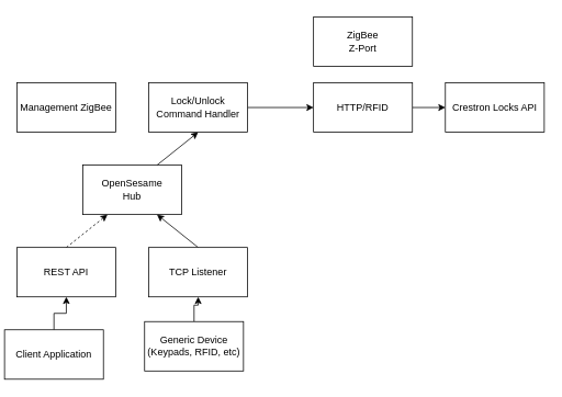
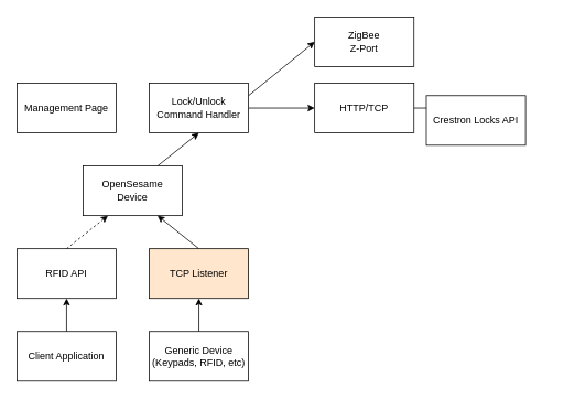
+ <mxCell id="14" style="rounded=0;orthogonalLoop=1;jettySize=auto;html=1;exitX=1;exitY=0.25;exitDx=0;exitDy=0;entryX=0;entryY=0.5;entryDx=0;entryDy=0;" edge="1" parent="1" source="15" target="16"><mxGeometry relative="1" as="geometry" /></mxCell>
- <mxCell id="6" value="Management ZigBee" style="rounded=0;whiteSpace=wrap;html=1;" vertex="1" parent="1"><mxGeometry x="20" y="100" width="120" height="60" as="geometry" /></mxCell>
+ <mxCell id="6" value="Management Page" style="rounded=0;whiteSpace=wrap;html=1;" vertex="1" parent="1"><mxGeometry x="20" y="100" width="120" height="60" as="geometry" /></mxCell>
- <mxCell id="18" value="HTTP/RFID" style="rounded=0;whiteSpace=wrap;html=1;" vertex="1" parent="1"><mxGeometry x="380" y="100" width="120" height="60" as="geometry" /></mxCell>
+ <mxCell id="18" value="HTTP/TCP" style="rounded=0;whiteSpace=wrap;html=1;" vertex="1" parent="1"><mxGeometry x="380" y="100" width="120" height="60" as="geometry" /></mxCell>
- <mxCell id="19" value="Crestron Locks API" style="rounded=0;whiteSpace=wrap;html=1;" vertex="1" parent="1"><mxGeometry x="540" y="100" width="120" height="60" as="geometry" /></mxCell>
+ <mxCell id="19" value="Crestron Locks API" style="rounded=0;whiteSpace=wrap;html=1;" vertex="1" parent="1"><mxGeometry x="515" y="115" width="120" height="60" as="geometry" /></mxCell>
- <mxCell id="3" value="OpenSesame&lt;div&gt;Hub&lt;/div&gt;" style="rounded=0;whiteSpace=wrap;html=1;" vertex="1" parent="1"><mxGeometry x="100" y="200" width="120" height="60" as="geometry" /></mxCell>
+ <mxCell id="3" value="OpenSesame&lt;div&gt;Device&lt;/div&gt;" style="rounded=0;whiteSpace=wrap;html=1;" vertex="1" parent="1"><mxGeometry x="100" y="200" width="120" height="60" as="geometry" /></mxCell>
- <mxCell id="10" value="REST API" style="rounded=0;whiteSpace=wrap;html=1;" vertex="1" parent="1"><mxGeometry x="20" y="300" width="120" height="60" as="geometry" /></mxCell>
+ <mxCell id="10" value="RFID API" style="rounded=0;whiteSpace=wrap;html=1;" vertex="1" parent="1"><mxGeometry x="20" y="300" width="120" height="60" as="geometry" /></mxCell>
- <mxCell id="8" value="TCP Listener" style="rounded=0;whiteSpace=wrap;html=1;" vertex="1" parent="1"><mxGeometry x="180" y="300" width="120" height="60" as="geometry" /></mxCell>
+ <mxCell id="8" value="TCP Listener" style="rounded=0;whiteSpace=wrap;html=1;fillColor=#ffe6cc;" vertex="1" parent="1"><mxGeometry x="180" y="300" width="120" height="60" as="geometry" /></mxCell>
- <mxCell id="12" value="Generic Device (Keypads, RFID, etc)" style="rounded=0;whiteSpace=wrap;html=1;" vertex="1" parent="1"><mxGeometry x="175" y="390" width="120" height="60" as="geometry" /></mxCell>
+ <mxCell id="12" value="Generic Device (Keypads, RFID, etc)" style="rounded=0;whiteSpace=wrap;html=1;" vertex="1" parent="1"><mxGeometry x="180" y="400" width="120" height="60" as="geometry" /></mxCell>
- <mxCell id="5" value="Client Application" style="rounded=0;whiteSpace=wrap;html=1;" vertex="1" parent="1"><mxGeometry x="5" y="400" width="120" height="60" as="geometry" /></mxCell>
+ <mxCell id="5" value="Client Application" style="rounded=0;whiteSpace=wrap;html=1;" vertex="1" parent="1"><mxGeometry x="20" y="400" width="120" height="60" as="geometry" /></mxCell>
